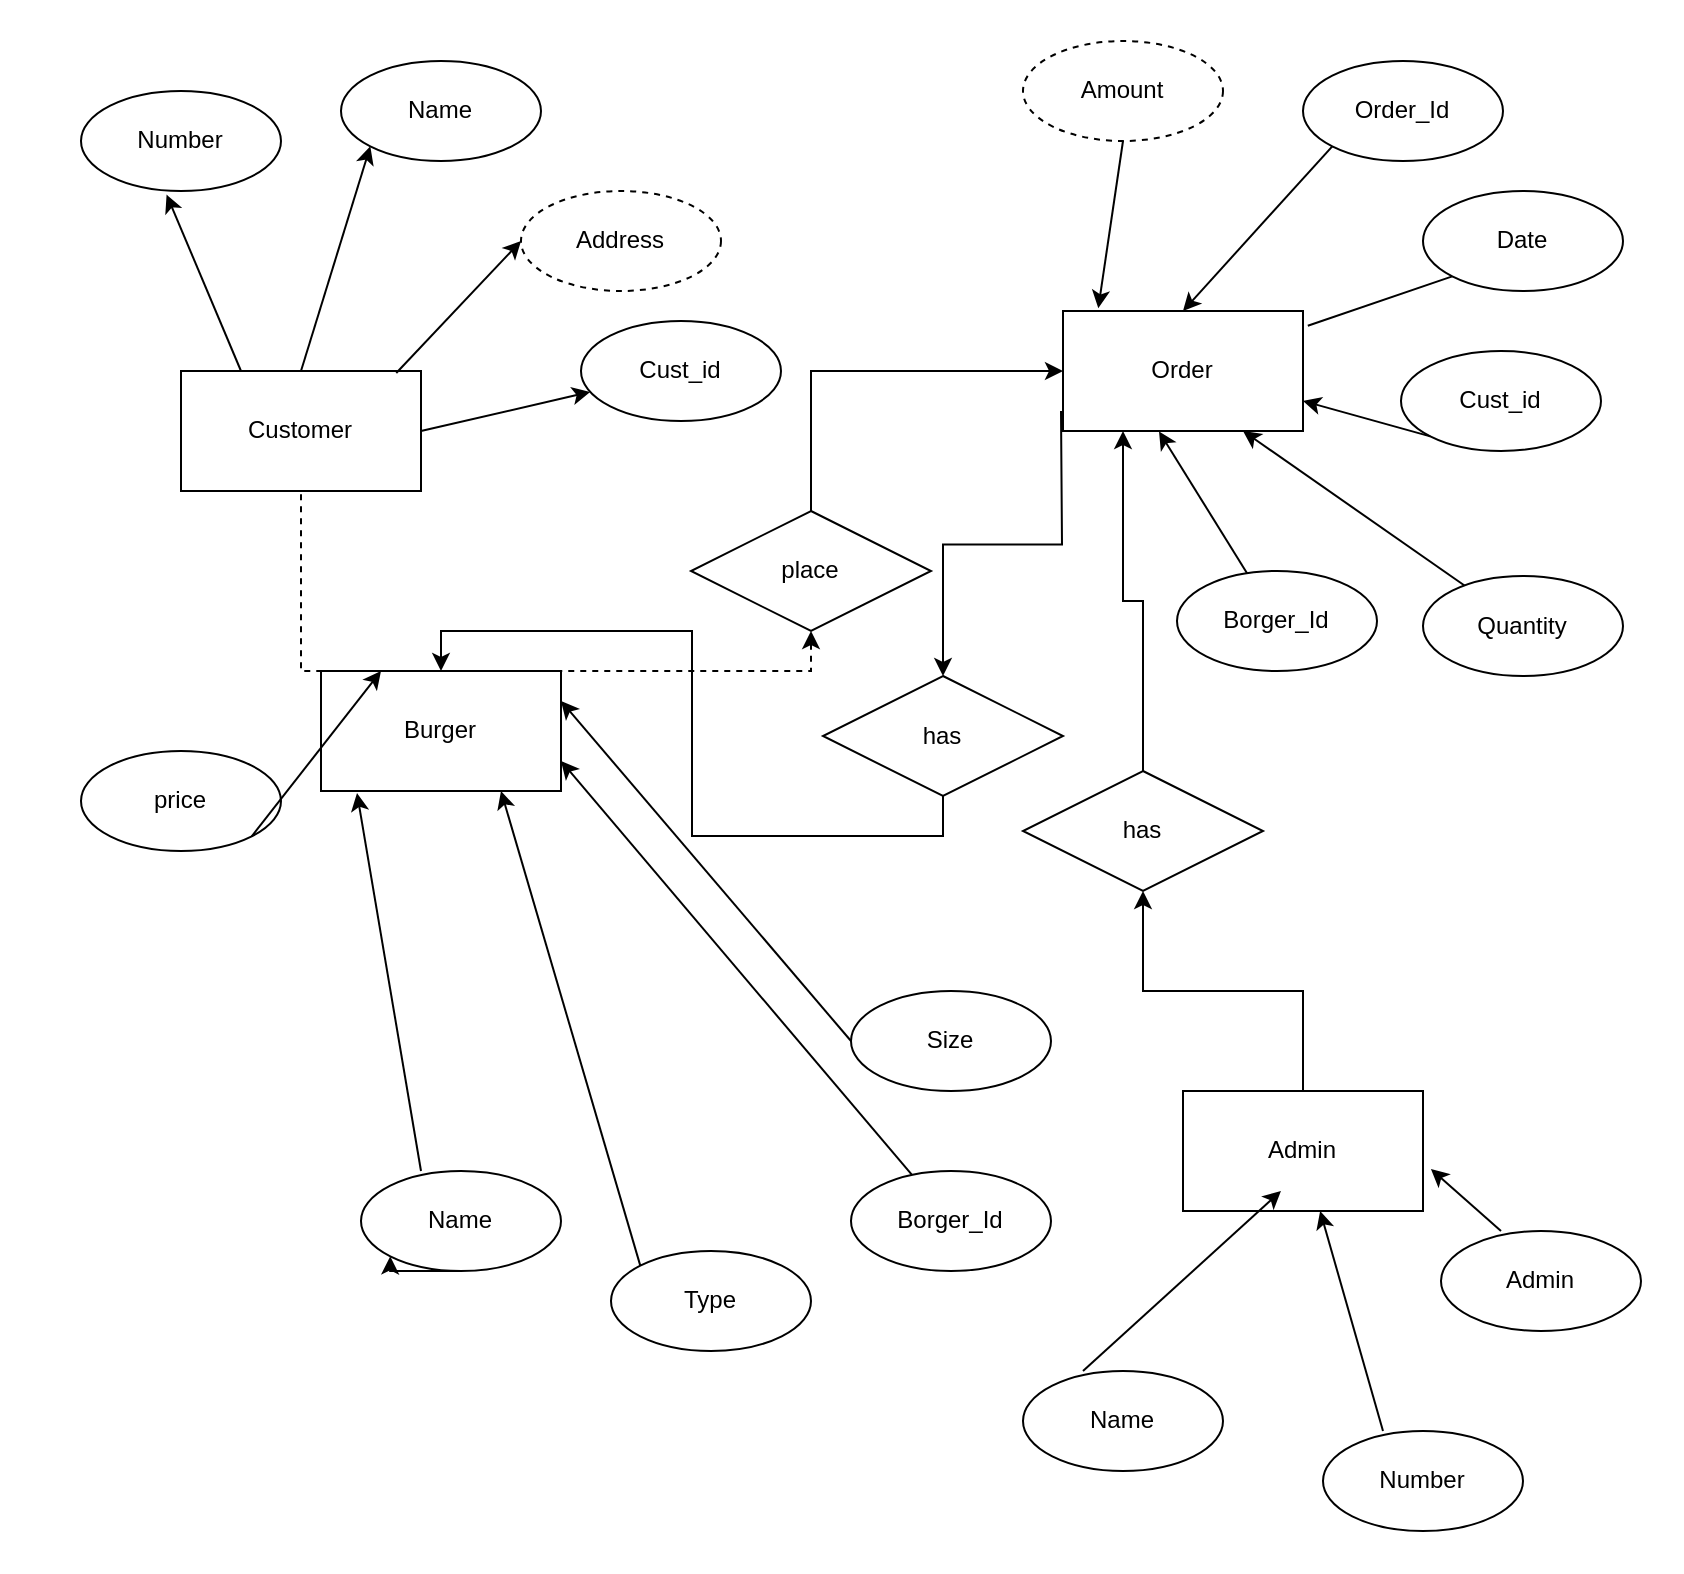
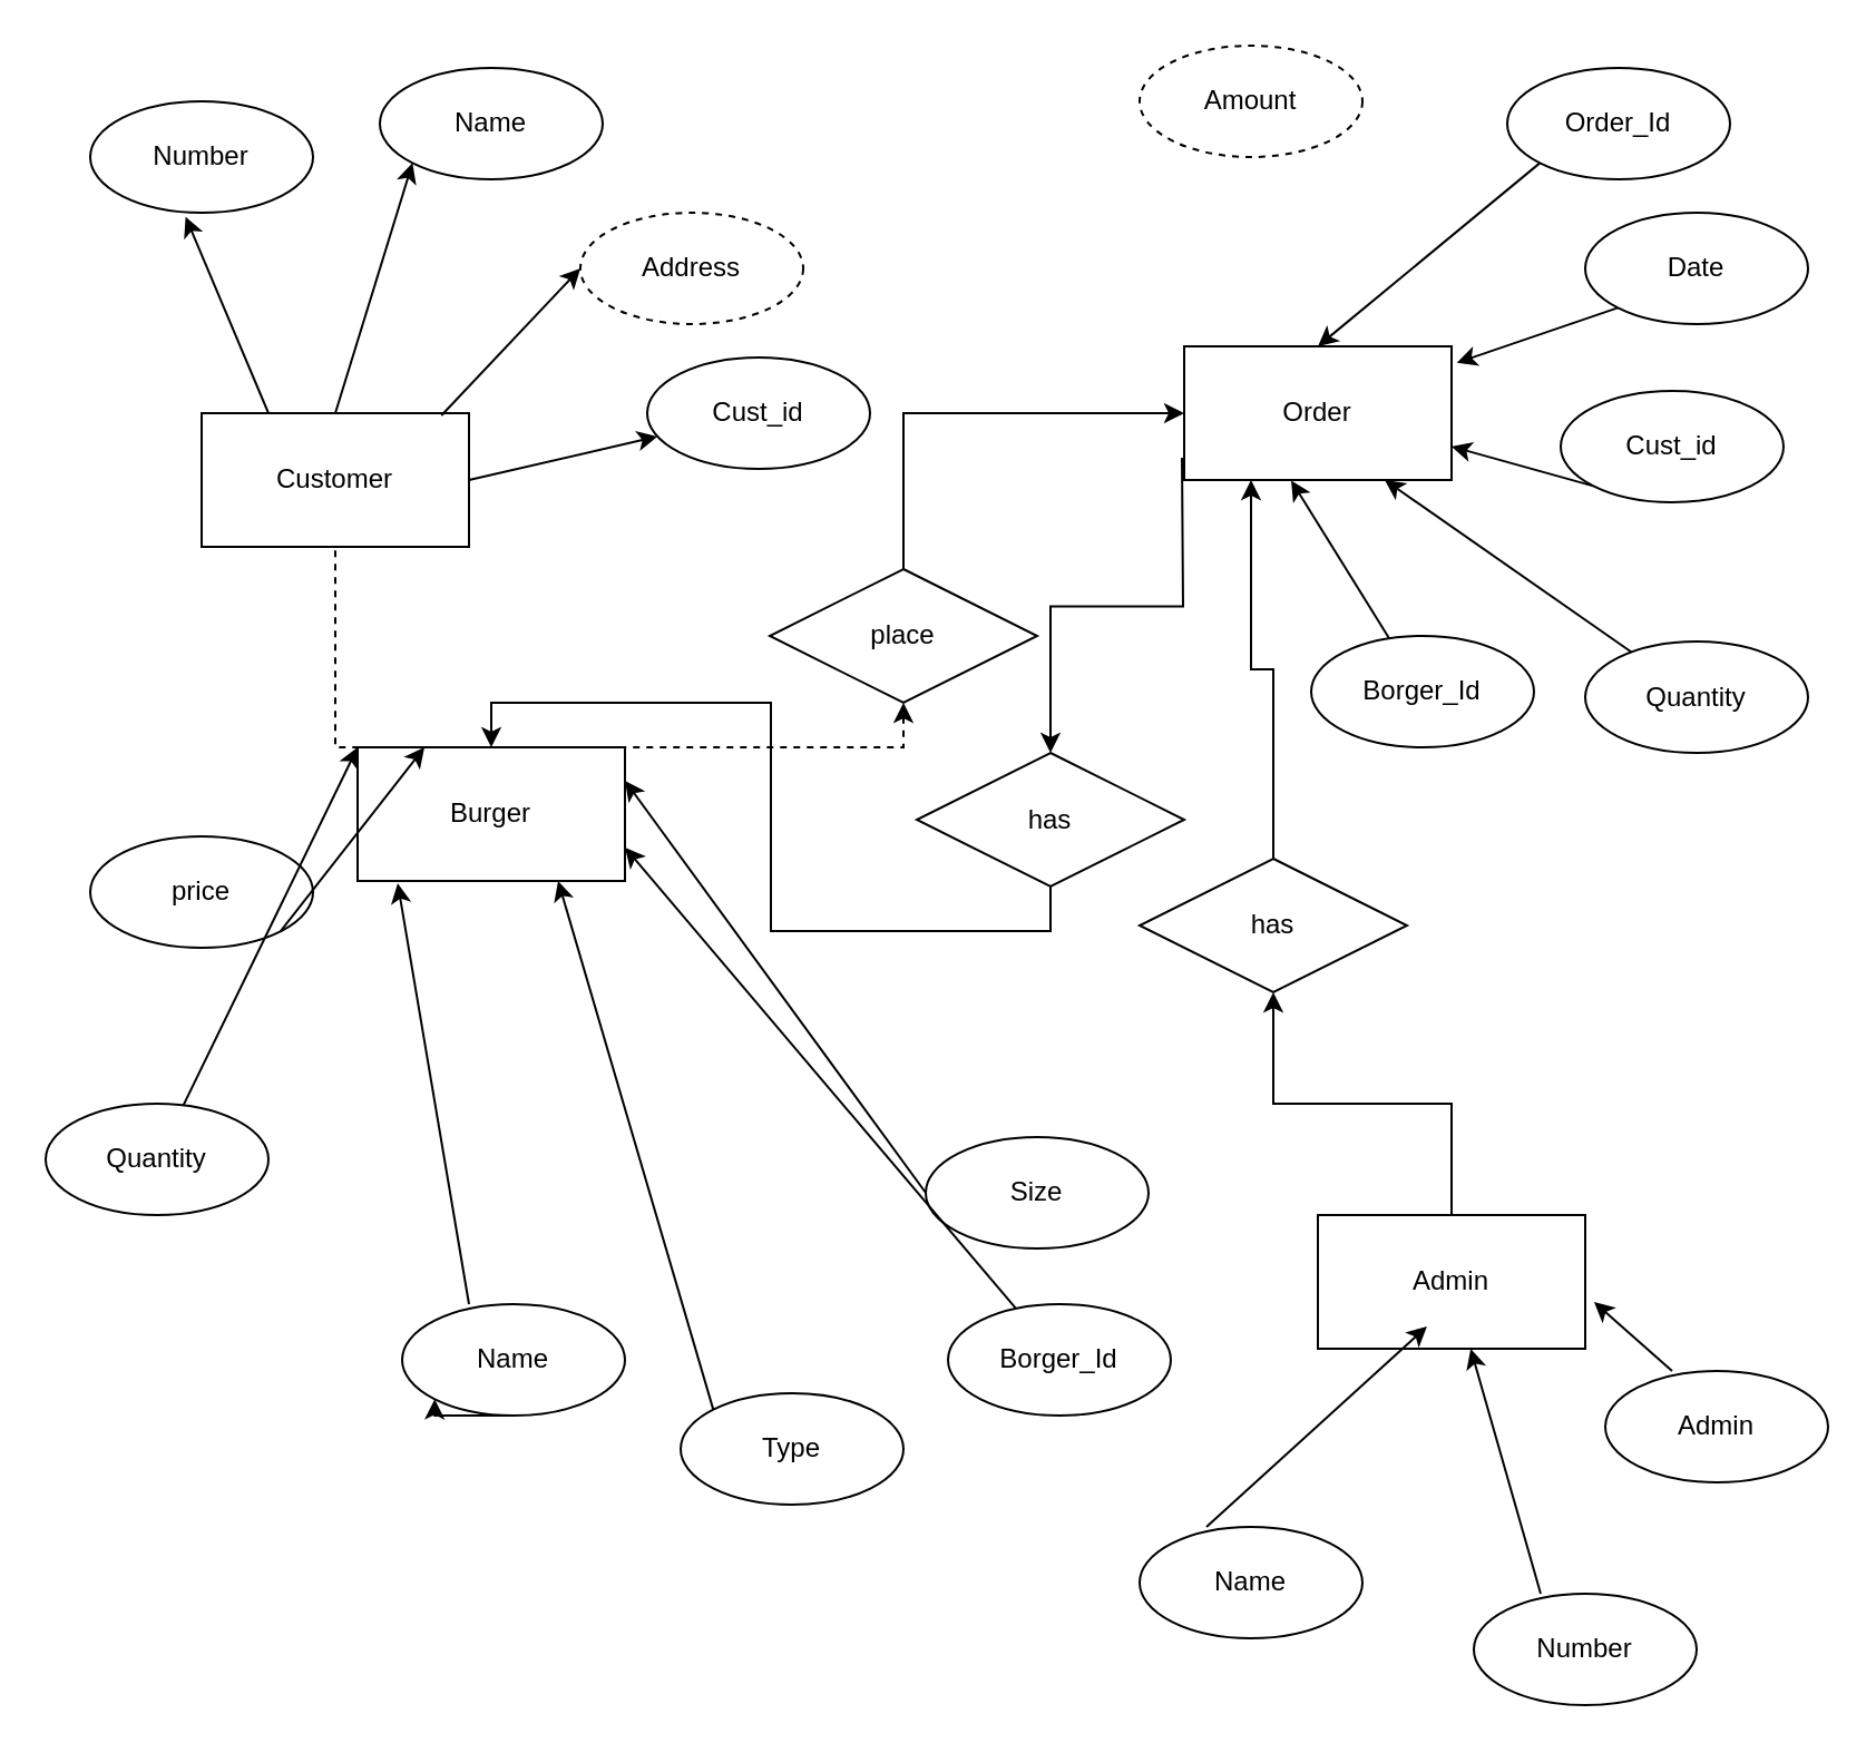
- <mxCell id="25" value="Order_Id" style="ellipse;whiteSpace=wrap;html=1;" vertex="1" parent="1"><mxGeometry x="651" y="30" width="100" height="50" as="geometry" /></mxCell>
+ <mxCell id="25" value="Order_Id" style="ellipse;whiteSpace=wrap;html=1;" vertex="1" parent="1"><mxGeometry x="676" y="30" width="100" height="50" as="geometry" /></mxCell>
- <mxCell id="34" value="" style="endArrow=classic;html=1;rounded=0;entryX=0.147;entryY=-0.023;entryDx=0;entryDy=0;exitX=0.5;exitY=1;exitDx=0;exitDy=0;entryPerimeter=0;" edge="1" parent="1" source="33" target="12"><mxGeometry width="50" height="50" relative="1" as="geometry"><mxPoint x="535" y="63" as="sourcePoint" /><mxPoint x="480" y="145" as="targetPoint" /></mxGeometry></mxCell>
- <mxCell id="30" value="" style="endArrow=none;html=1;rounded=0;entryX=1.02;entryY=0.123;entryDx=0;entryDy=0;exitX=0;exitY=1;exitDx=0;exitDy=0;entryPerimeter=0;" edge="1" parent="1" source="29" target="12"><mxGeometry width="50" height="50" relative="1" as="geometry"><mxPoint x="685" y="83" as="sourcePoint" /><mxPoint x="630" y="165" as="targetPoint" /></mxGeometry></mxCell>
+ <mxCell id="30" value="" style="endArrow=classic;html=1;rounded=0;entryX=1.02;entryY=0.123;entryDx=0;entryDy=0;exitX=0;exitY=1;exitDx=0;exitDy=0;entryPerimeter=0;" edge="1" parent="1" source="29" target="12"><mxGeometry width="50" height="50" relative="1" as="geometry"><mxPoint x="685" y="83" as="sourcePoint" /><mxPoint x="630" y="165" as="targetPoint" /></mxGeometry></mxCell>
+ <mxCell id="19" value="" style="endArrow=classic;html=1;rounded=0;entryX=0;entryY=0;entryDx=0;entryDy=0;" edge="1" parent="1" source="14" target="7"><mxGeometry width="50" height="50" relative="1" as="geometry"><mxPoint x="200" y="215" as="sourcePoint" /><mxPoint x="173" y="137" as="targetPoint" /></mxGeometry></mxCell>
+ <mxCell id="14" value="Quantity" style="ellipse;whiteSpace=wrap;html=1;" vertex="1" parent="1"><mxGeometry x="20" y="495" width="100" height="50" as="geometry" /></mxCell>
- <mxCell id="8" value="Size" style="ellipse;whiteSpace=wrap;html=1;" vertex="1" parent="1"><mxGeometry x="425" y="495" width="100" height="50" as="geometry" /></mxCell>
+ <mxCell id="8" value="Size" style="ellipse;whiteSpace=wrap;html=1;" vertex="1" parent="1"><mxGeometry x="415" y="510" width="100" height="50" as="geometry" /></mxCell>
